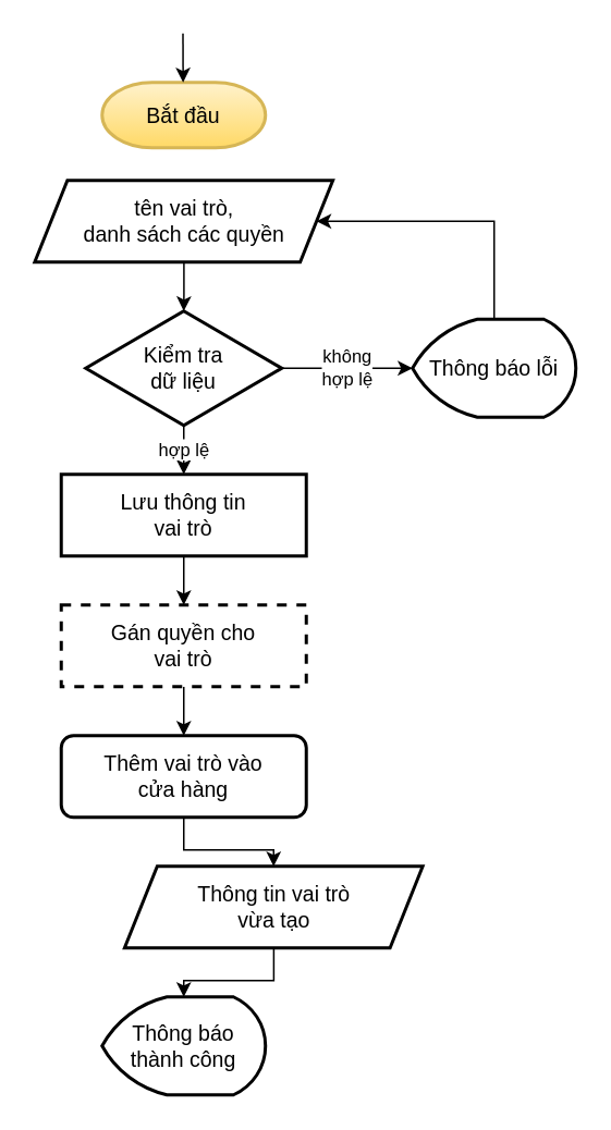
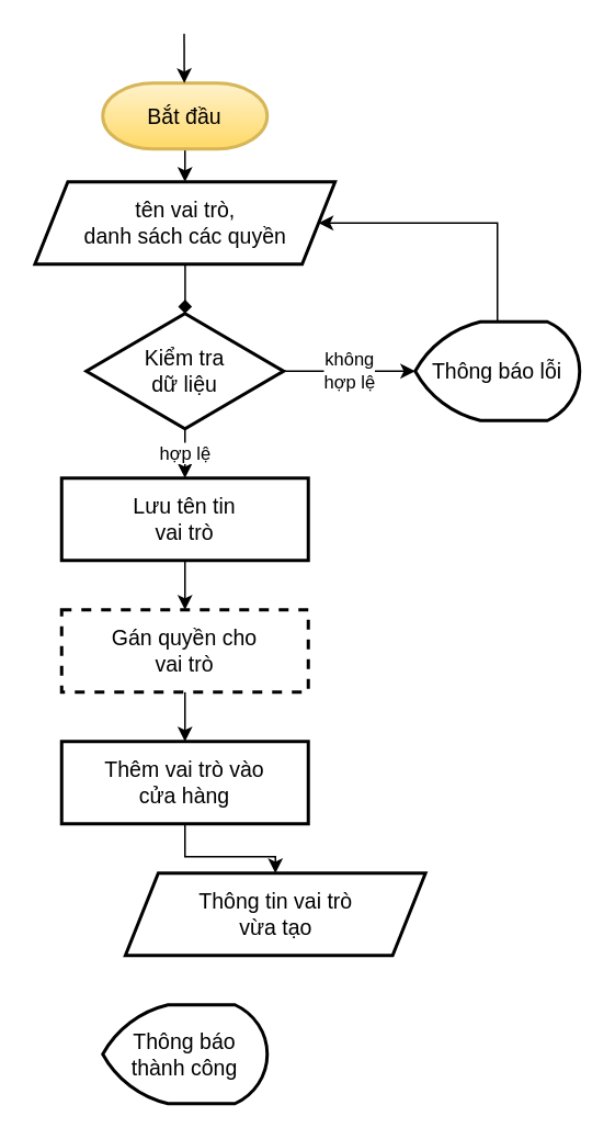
+ <mxCell id="2" style="edgeStyle=orthogonalEdgeStyle;rounded=0;orthogonalLoop=1;jettySize=auto;html=1;" parent="1" source="3" target="5" edge="1"><mxGeometry relative="1" as="geometry" /></mxCell>
- <mxCell id="4" style="edgeStyle=orthogonalEdgeStyle;rounded=0;orthogonalLoop=1;jettySize=auto;html=1;entryX=0.5;entryY=0;entryDx=0;entryDy=0;" parent="1" source="5" target="8" edge="1"><mxGeometry relative="1" as="geometry"><mxPoint x="112" y="190" as="targetPoint" /></mxGeometry></mxCell>
+ <mxCell id="4" style="edgeStyle=orthogonalEdgeStyle;rounded=0;orthogonalLoop=1;jettySize=auto;html=1;entryX=0.5;entryY=0;entryDx=0;entryDy=0;endArrow=diamond;" parent="1" source="5" target="8" edge="1"><mxGeometry relative="1" as="geometry"><mxPoint x="112" y="190" as="targetPoint" /></mxGeometry></mxCell>
- <mxCell id="14" value="Lưu thông tin&lt;br&gt;vai trò" style="whiteSpace=wrap;html=1;strokeWidth=2;labelBorderColor=none;fontSize=13;fontStyle=0" parent="1" vertex="1"><mxGeometry x="37" y="290" width="150" height="50" as="geometry" /></mxCell>
+ <mxCell id="14" value="Lưu tên tin&lt;br&gt;vai trò" style="whiteSpace=wrap;html=1;strokeWidth=2;labelBorderColor=none;fontSize=13;fontStyle=0" parent="1" vertex="1"><mxGeometry x="37" y="290" width="150" height="50" as="geometry" /></mxCell>
- <mxCell id="17" value="Thêm vai trò vào&lt;br&gt;cửa hàng" style="whiteSpace=wrap;html=1;strokeWidth=2;labelBorderColor=none;fontSize=13;fontStyle=0;rounded=1;" vertex="1" parent="1"><mxGeometry x="37" y="450" width="150" height="50" as="geometry" /></mxCell>
+ <mxCell id="17" value="Thêm vai trò vào&lt;br&gt;cửa hàng" style="whiteSpace=wrap;html=1;strokeWidth=2;labelBorderColor=none;fontSize=13;fontStyle=0" vertex="1" parent="1"><mxGeometry x="37" y="450" width="150" height="50" as="geometry" /></mxCell>
- <mxCell id="15" style="edgeStyle=orthogonalEdgeStyle;rounded=0;orthogonalLoop=1;jettySize=auto;html=1;" parent="1" source="16" target="12" edge="1"><mxGeometry relative="1" as="geometry" /></mxCell>
